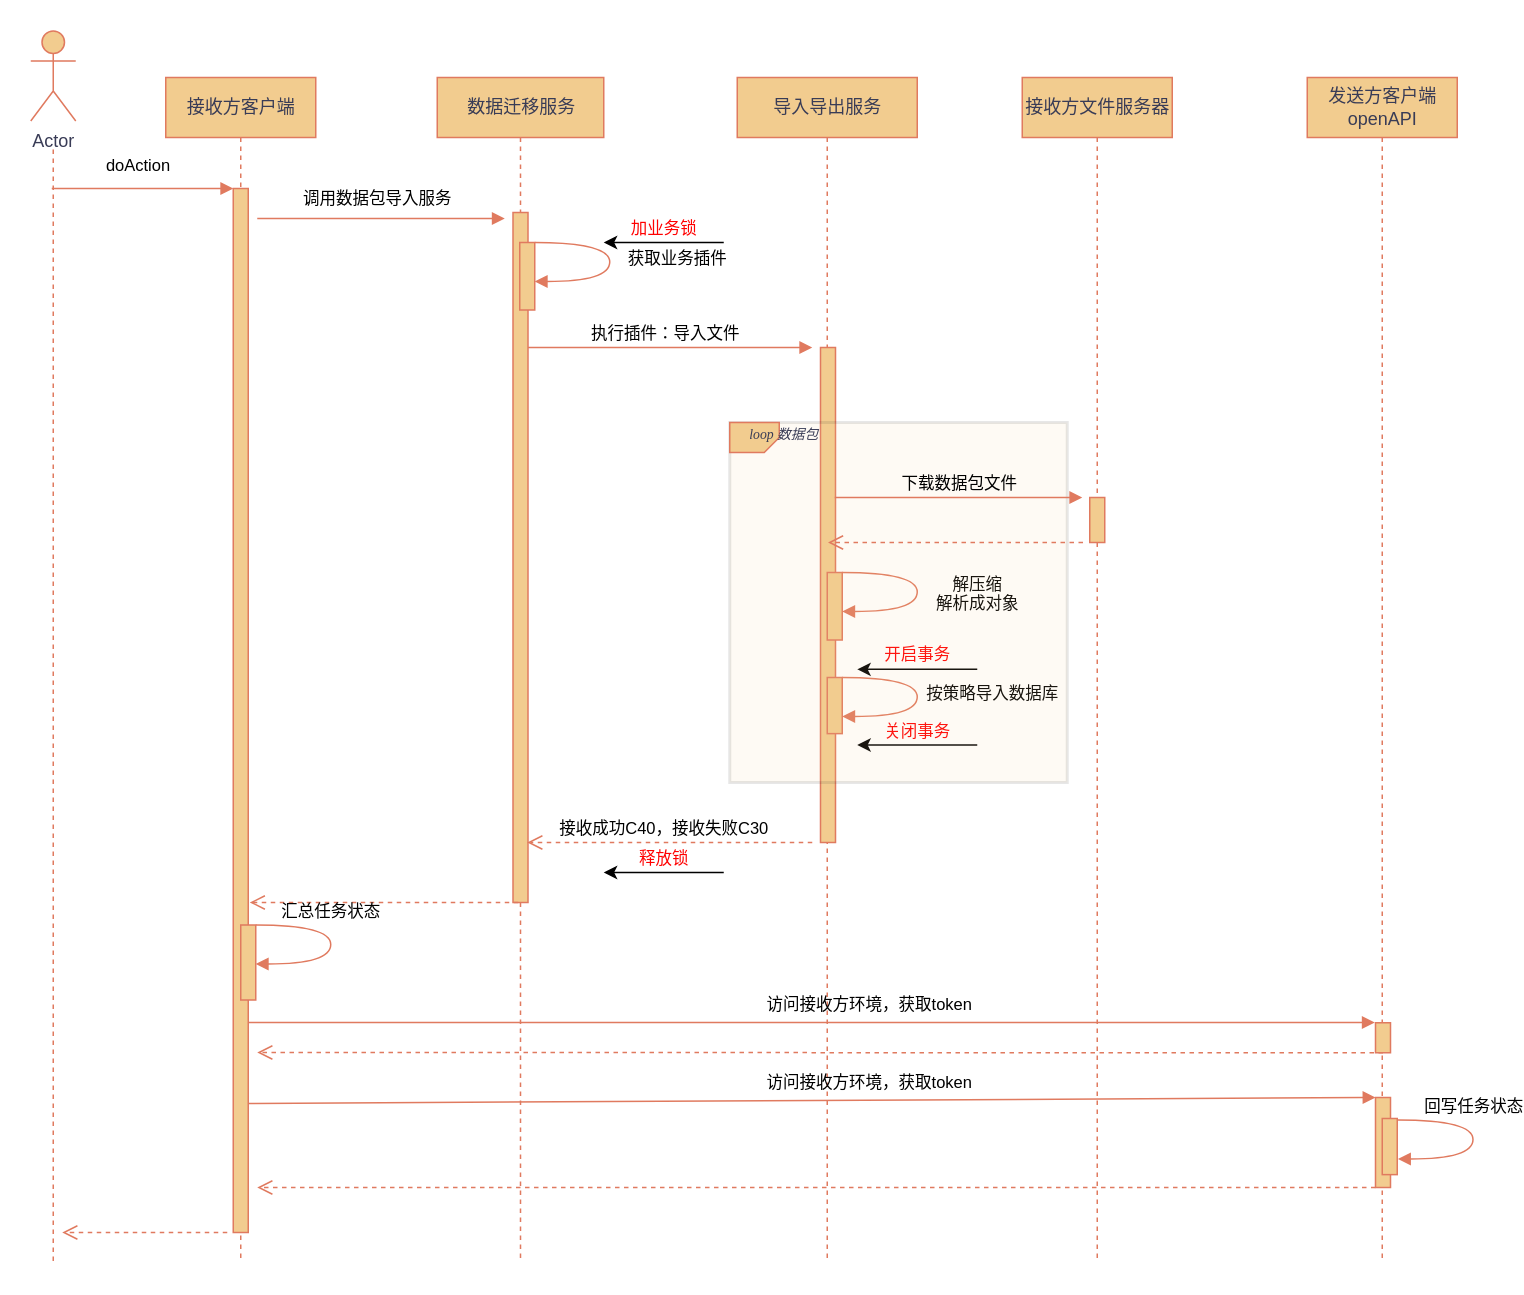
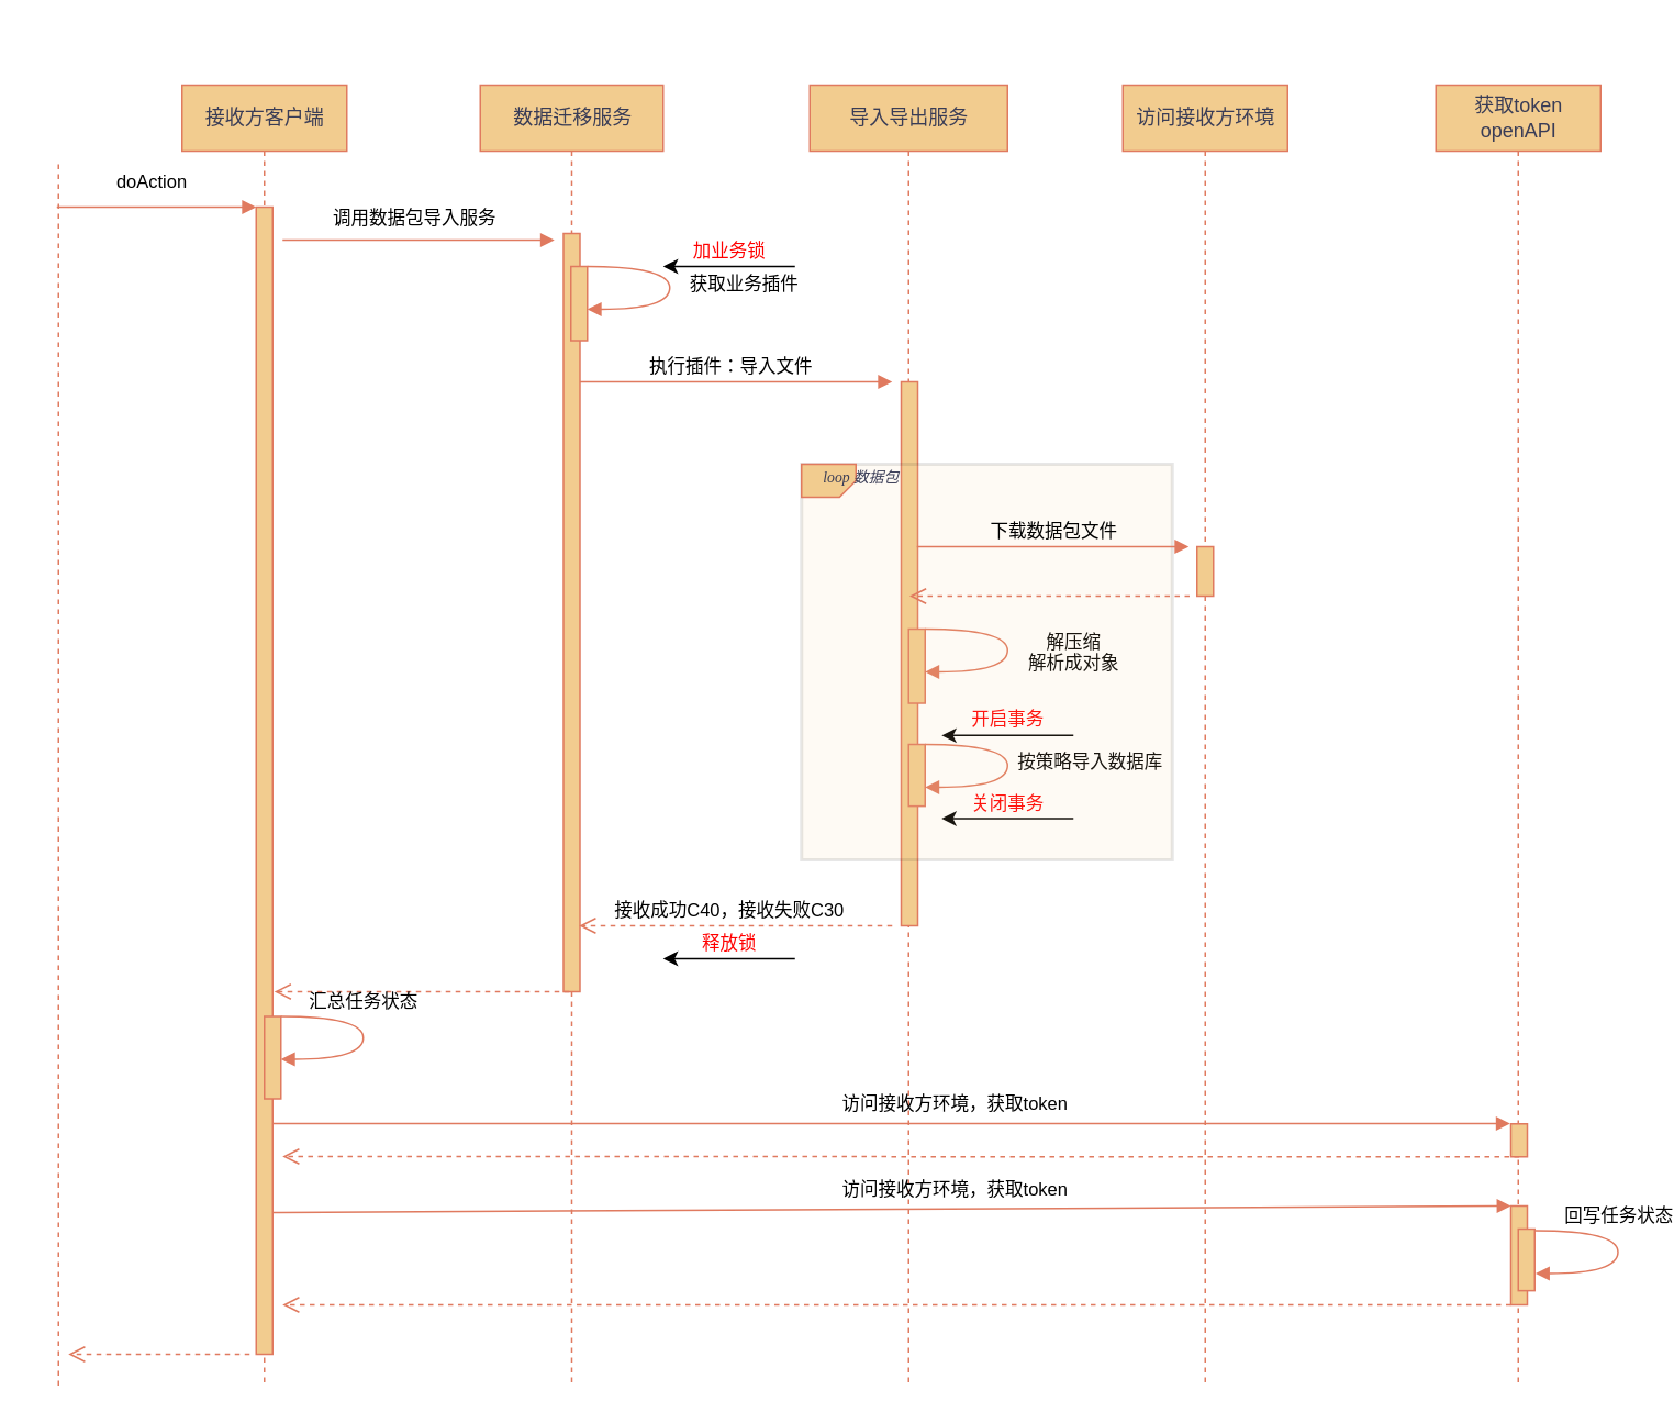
- <mxCell id="7" value="Actor" style="shape=umlActor;verticalLabelPosition=bottom;verticalAlign=top;html=1;labelBackgroundColor=none;fillColor=#F2CC8F;strokeColor=#E07A5F;fontColor=#393C56;" parent="6" vertex="1"><mxGeometry width="30" height="60" as="geometry" /></mxCell>
- <mxCell id="9" value="接收方文件服务器" style="shape=umlLifeline;perimeter=lifelinePerimeter;html=1;container=0;dropTarget=0;collapsible=0;recursiveResize=0;outlineConnect=0;portConstraint=eastwest;newEdgeStyle={&quot;edgeStyle&quot;:&quot;elbowEdgeStyle&quot;,&quot;elbow&quot;:&quot;vertical&quot;,&quot;curved&quot;:0,&quot;rounded&quot;:0};labelBackgroundColor=none;fillColor=#F2CC8F;strokeColor=#E07A5F;fontColor=#393C56;" parent="1" vertex="1"><mxGeometry x="681" y="51" width="100" height="790" as="geometry" /></mxCell>
+ <mxCell id="9" value="访问接收方环境" style="shape=umlLifeline;perimeter=lifelinePerimeter;html=1;container=0;dropTarget=0;collapsible=0;recursiveResize=0;outlineConnect=0;portConstraint=eastwest;newEdgeStyle={&quot;edgeStyle&quot;:&quot;elbowEdgeStyle&quot;,&quot;elbow&quot;:&quot;vertical&quot;,&quot;curved&quot;:0,&quot;rounded&quot;:0};labelBackgroundColor=none;fillColor=#F2CC8F;strokeColor=#E07A5F;fontColor=#393C56;" parent="1" vertex="1"><mxGeometry x="681" y="51" width="100" height="790" as="geometry" /></mxCell>
- <mxCell id="11" value="发送方客户端&lt;br&gt;openAPI" style="shape=umlLifeline;perimeter=lifelinePerimeter;html=1;container=0;dropTarget=0;collapsible=0;recursiveResize=0;outlineConnect=0;portConstraint=eastwest;newEdgeStyle={&quot;edgeStyle&quot;:&quot;elbowEdgeStyle&quot;,&quot;elbow&quot;:&quot;vertical&quot;,&quot;curved&quot;:0,&quot;rounded&quot;:0};labelBackgroundColor=none;fillColor=#F2CC8F;strokeColor=#E07A5F;fontColor=#393C56;" parent="1" vertex="1"><mxGeometry x="871" y="51" width="100" height="790" as="geometry" /></mxCell>
+ <mxCell id="11" value="获取token&lt;br&gt;openAPI" style="shape=umlLifeline;perimeter=lifelinePerimeter;html=1;container=0;dropTarget=0;collapsible=0;recursiveResize=0;outlineConnect=0;portConstraint=eastwest;newEdgeStyle={&quot;edgeStyle&quot;:&quot;elbowEdgeStyle&quot;,&quot;elbow&quot;:&quot;vertical&quot;,&quot;curved&quot;:0,&quot;rounded&quot;:0};labelBackgroundColor=none;fillColor=#F2CC8F;strokeColor=#E07A5F;fontColor=#393C56;" parent="1" vertex="1"><mxGeometry x="871" y="51" width="100" height="790" as="geometry" /></mxCell>
